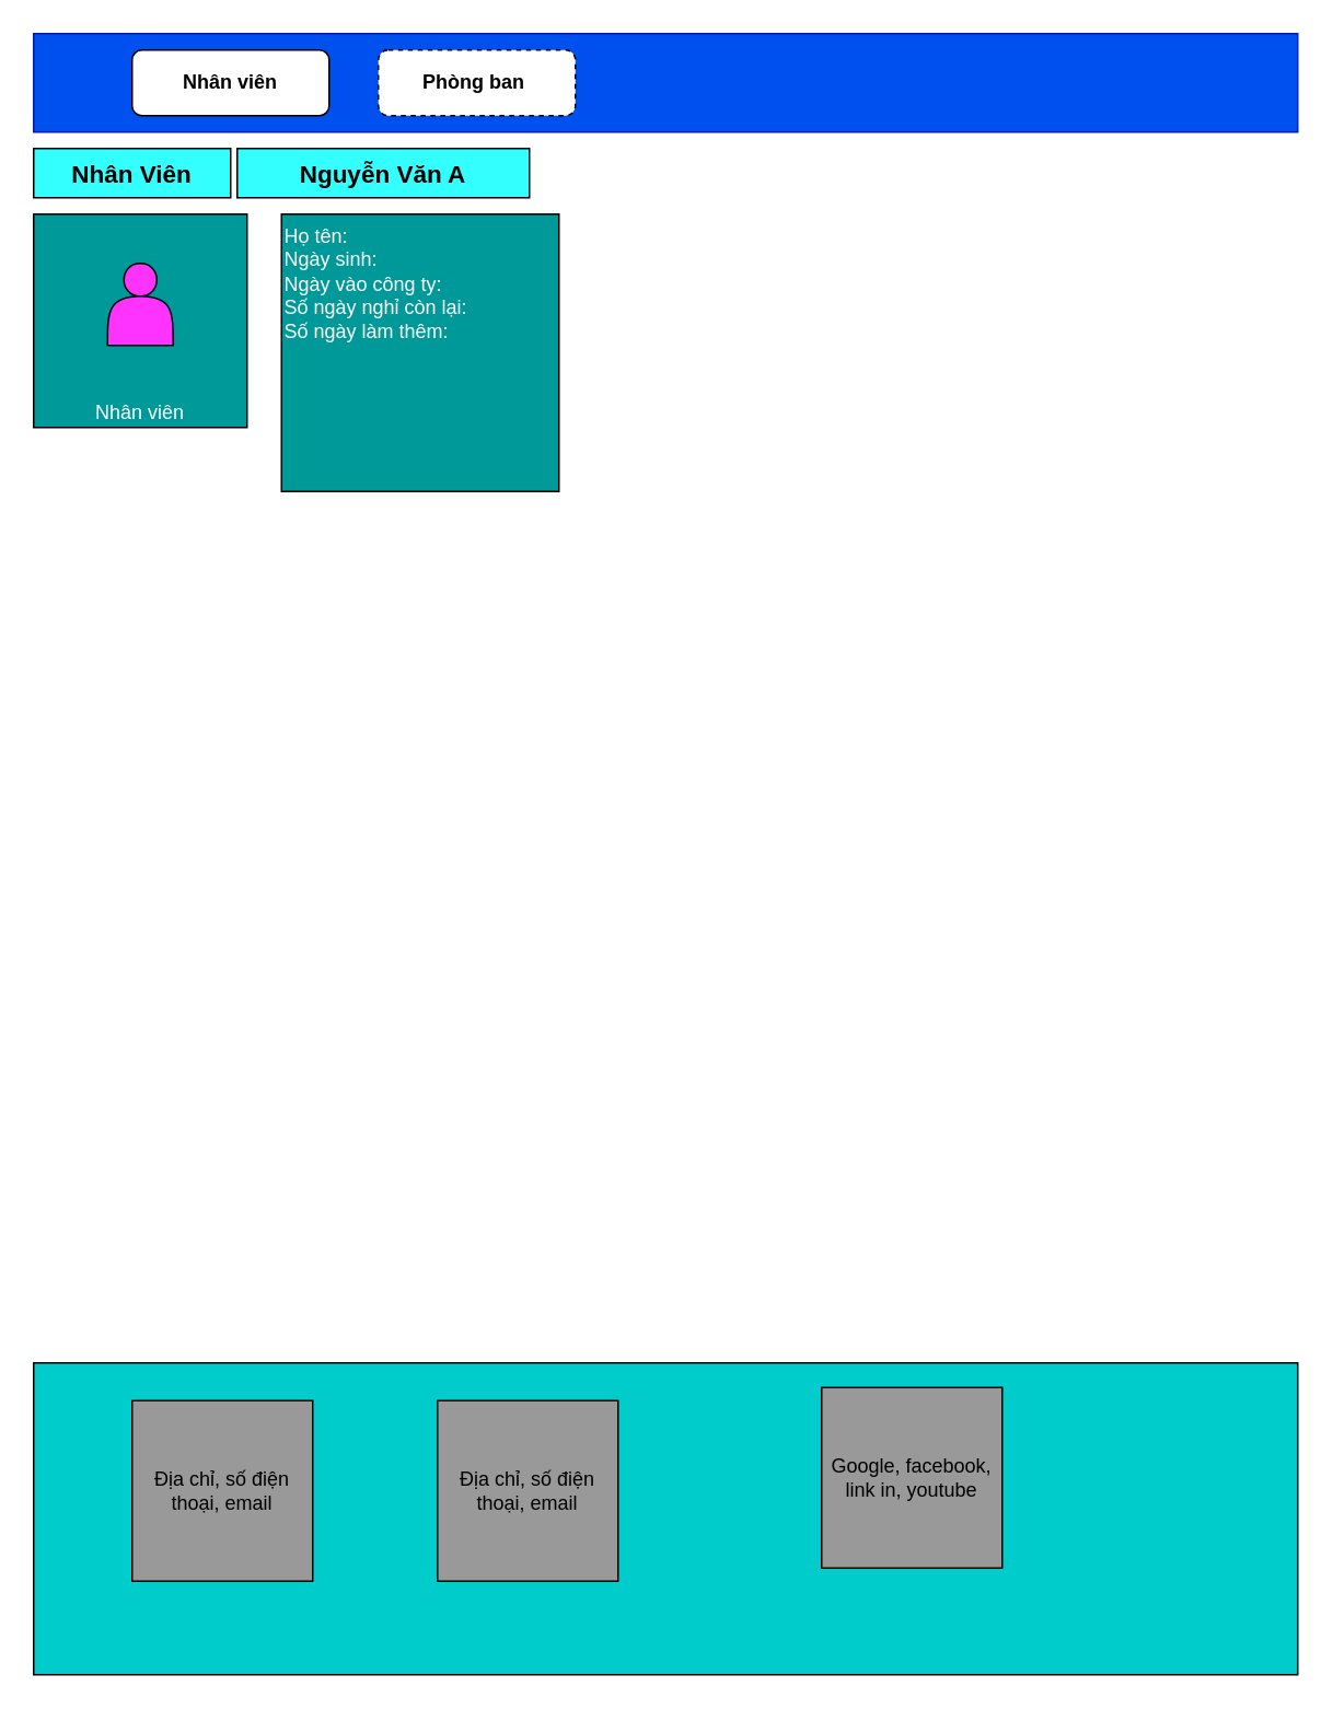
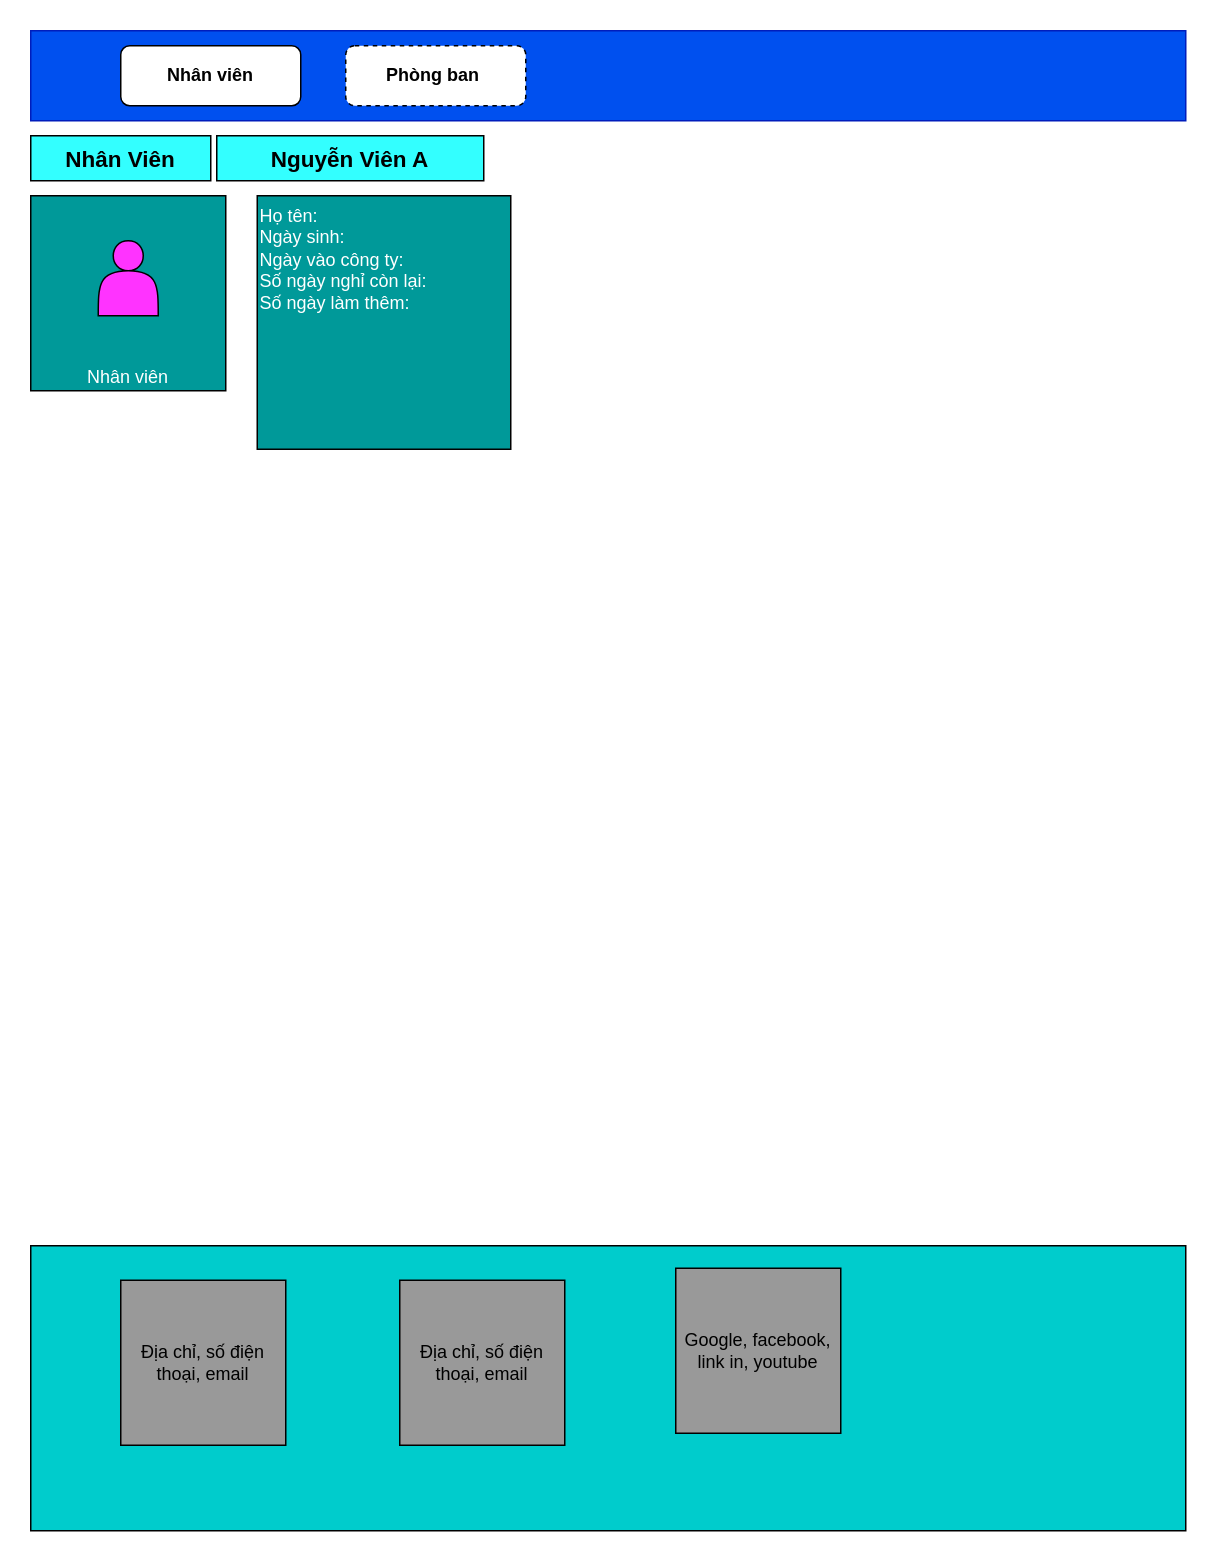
- <mxCell id="11" value="Nguyễn Văn A" style="rounded=0;whiteSpace=wrap;html=1;labelBackgroundColor=none;labelBorderColor=none;fontColor=#000000;fontStyle=1;fontSize=15;fillColor=#33FFFF;" vertex="1" parent="1"><mxGeometry x="144" y="90" width="178" height="30" as="geometry" /></mxCell>
+ <mxCell id="11" value="Nguyễn Viên A" style="rounded=0;whiteSpace=wrap;html=1;labelBackgroundColor=none;labelBorderColor=none;fontColor=#000000;fontStyle=1;fontSize=15;fillColor=#33FFFF;" vertex="1" parent="1"><mxGeometry x="144" y="90" width="178" height="30" as="geometry" /></mxCell>
- <mxCell id="10" value="Google, facebook, link in, youtube" style="whiteSpace=wrap;html=1;aspect=fixed;labelBackgroundColor=none;labelBorderColor=none;fontColor=#000000;fillColor=#999999;" parent="1" vertex="1"><mxGeometry x="500" y="845" width="110" height="110" as="geometry" /></mxCell>
+ <mxCell id="10" value="Google, facebook, link in, youtube" style="whiteSpace=wrap;html=1;aspect=fixed;labelBackgroundColor=none;labelBorderColor=none;fontColor=#000000;fillColor=#999999;" parent="1" vertex="1"><mxGeometry x="450" y="845" width="110" height="110" as="geometry" /></mxCell>
